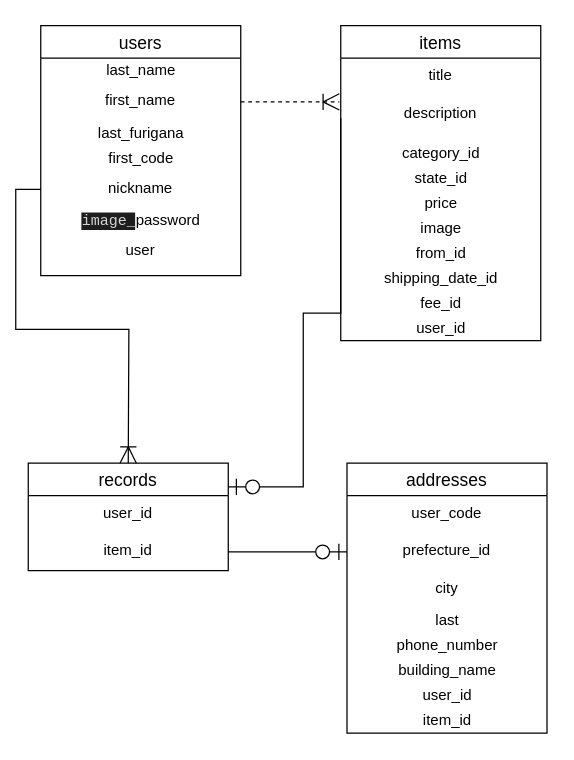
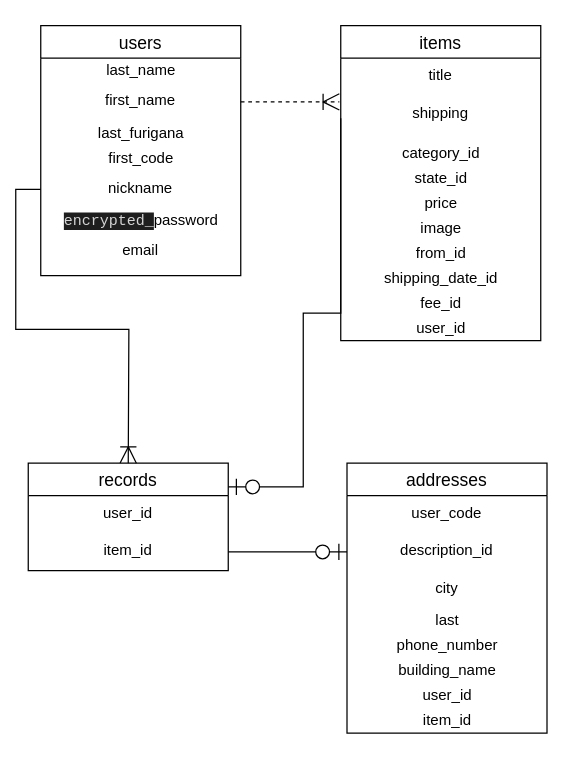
- <mxCell id="4" value="description" style="text;strokeColor=none;fillColor=none;spacingLeft=4;spacingRight=4;overflow=hidden;rotatable=0;points=[[0,0.5],[1,0.5]];portConstraint=eastwest;fontSize=12;align=center;" parent="2" vertex="1"><mxGeometry y="56" width="160" height="36" as="geometry" /></mxCell>
+ <mxCell id="4" value="shipping" style="text;strokeColor=none;fillColor=none;spacingLeft=4;spacingRight=4;overflow=hidden;rotatable=0;points=[[0,0.5],[1,0.5]];portConstraint=eastwest;fontSize=12;align=center;" parent="2" vertex="1"><mxGeometry y="56" width="160" height="36" as="geometry" /></mxCell>
- <mxCell id="31" value="&lt;span style=&quot;background-color: rgb(30 , 30 , 30) ; color: rgb(212 , 212 , 212) ; font-family: &amp;#34;menlo&amp;#34; , &amp;#34;monaco&amp;#34; , &amp;#34;courier new&amp;#34; , monospace&quot;&gt;image_&lt;/span&gt;password" style="text;html=1;resizable=0;autosize=1;align=center;verticalAlign=middle;points=[];fillColor=none;strokeColor=none;rounded=0;" parent="25" vertex="1"><mxGeometry y="146" width="160" height="20" as="geometry" /></mxCell>
+ <mxCell id="31" value="&lt;span style=&quot;background-color: rgb(30 , 30 , 30) ; color: rgb(212 , 212 , 212) ; font-family: &amp;#34;menlo&amp;#34; , &amp;#34;monaco&amp;#34; , &amp;#34;courier new&amp;#34; , monospace&quot;&gt;encrypted_&lt;/span&gt;password" style="text;html=1;resizable=0;autosize=1;align=center;verticalAlign=middle;points=[];fillColor=none;strokeColor=none;rounded=0;" parent="25" vertex="1"><mxGeometry y="146" width="160" height="20" as="geometry" /></mxCell>
- <mxCell id="32" value="user" style="text;strokeColor=none;fillColor=none;spacingLeft=4;spacingRight=4;overflow=hidden;rotatable=0;points=[[0,0.5],[1,0.5]];portConstraint=eastwest;fontSize=12;align=center;" parent="25" vertex="1"><mxGeometry y="166" width="160" height="34" as="geometry" /></mxCell>
+ <mxCell id="32" value="email" style="text;strokeColor=none;fillColor=none;spacingLeft=4;spacingRight=4;overflow=hidden;rotatable=0;points=[[0,0.5],[1,0.5]];portConstraint=eastwest;fontSize=12;align=center;" parent="25" vertex="1"><mxGeometry y="166" width="160" height="34" as="geometry" /></mxCell>
- <mxCell id="18" value="prefecture_id" style="text;strokeColor=none;fillColor=none;spacingLeft=4;spacingRight=4;overflow=hidden;rotatable=0;points=[[0,0.5],[1,0.5]];portConstraint=eastwest;fontSize=12;align=center;" parent="16" vertex="1"><mxGeometry y="56" width="160" height="30" as="geometry" /></mxCell>
+ <mxCell id="18" value="description_id" style="text;strokeColor=none;fillColor=none;spacingLeft=4;spacingRight=4;overflow=hidden;rotatable=0;points=[[0,0.5],[1,0.5]];portConstraint=eastwest;fontSize=12;align=center;" parent="16" vertex="1"><mxGeometry y="56" width="160" height="30" as="geometry" /></mxCell>
